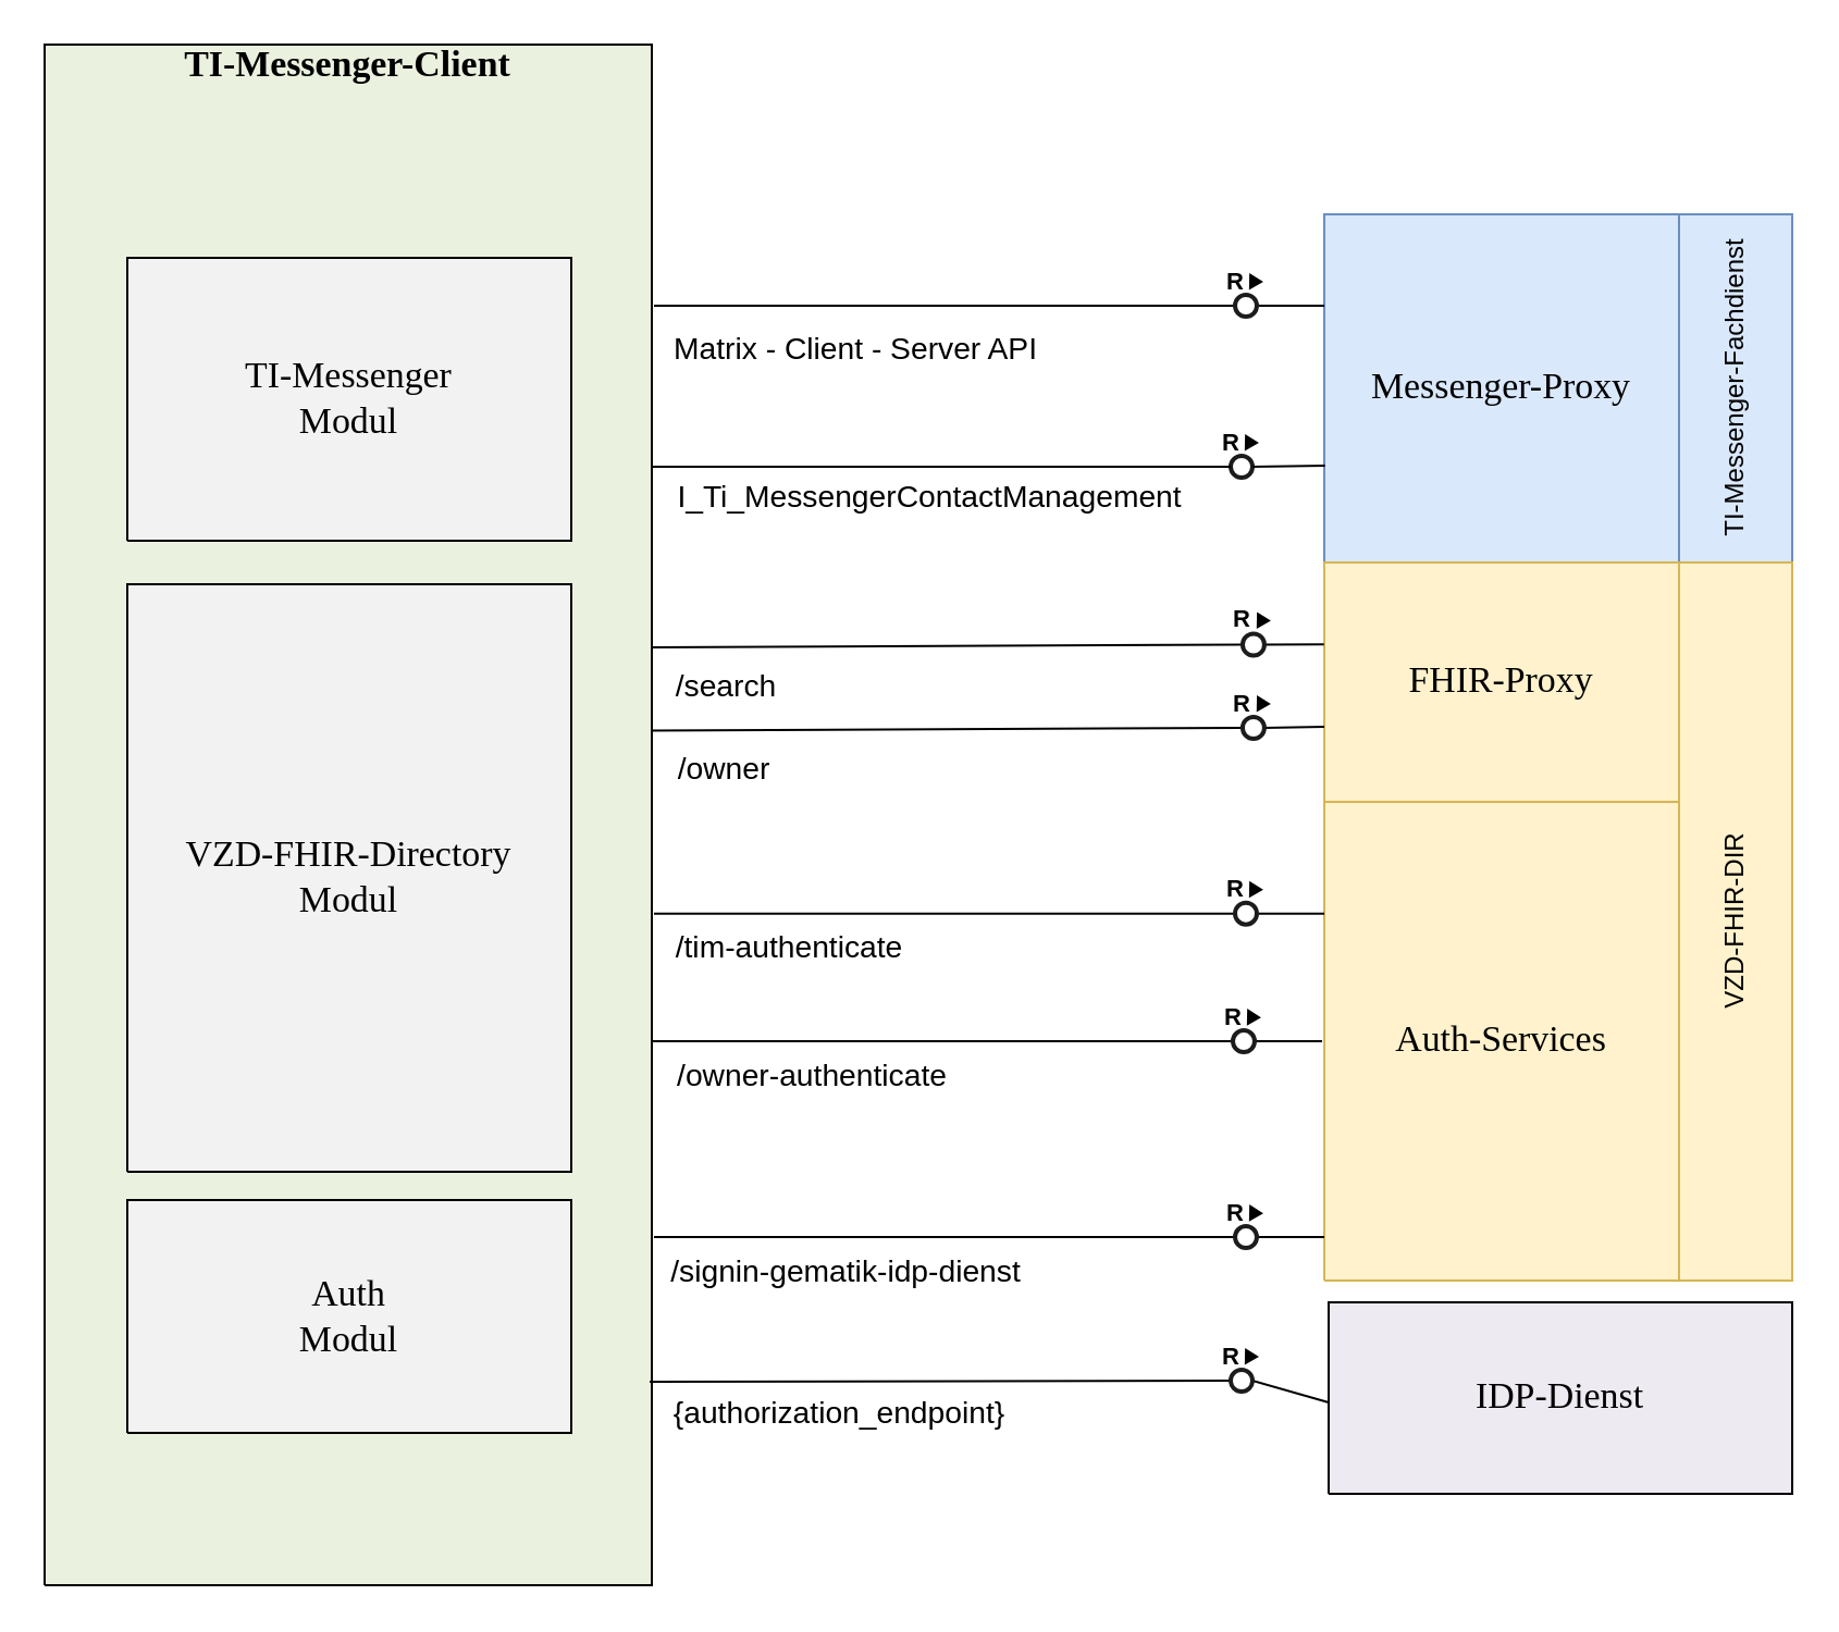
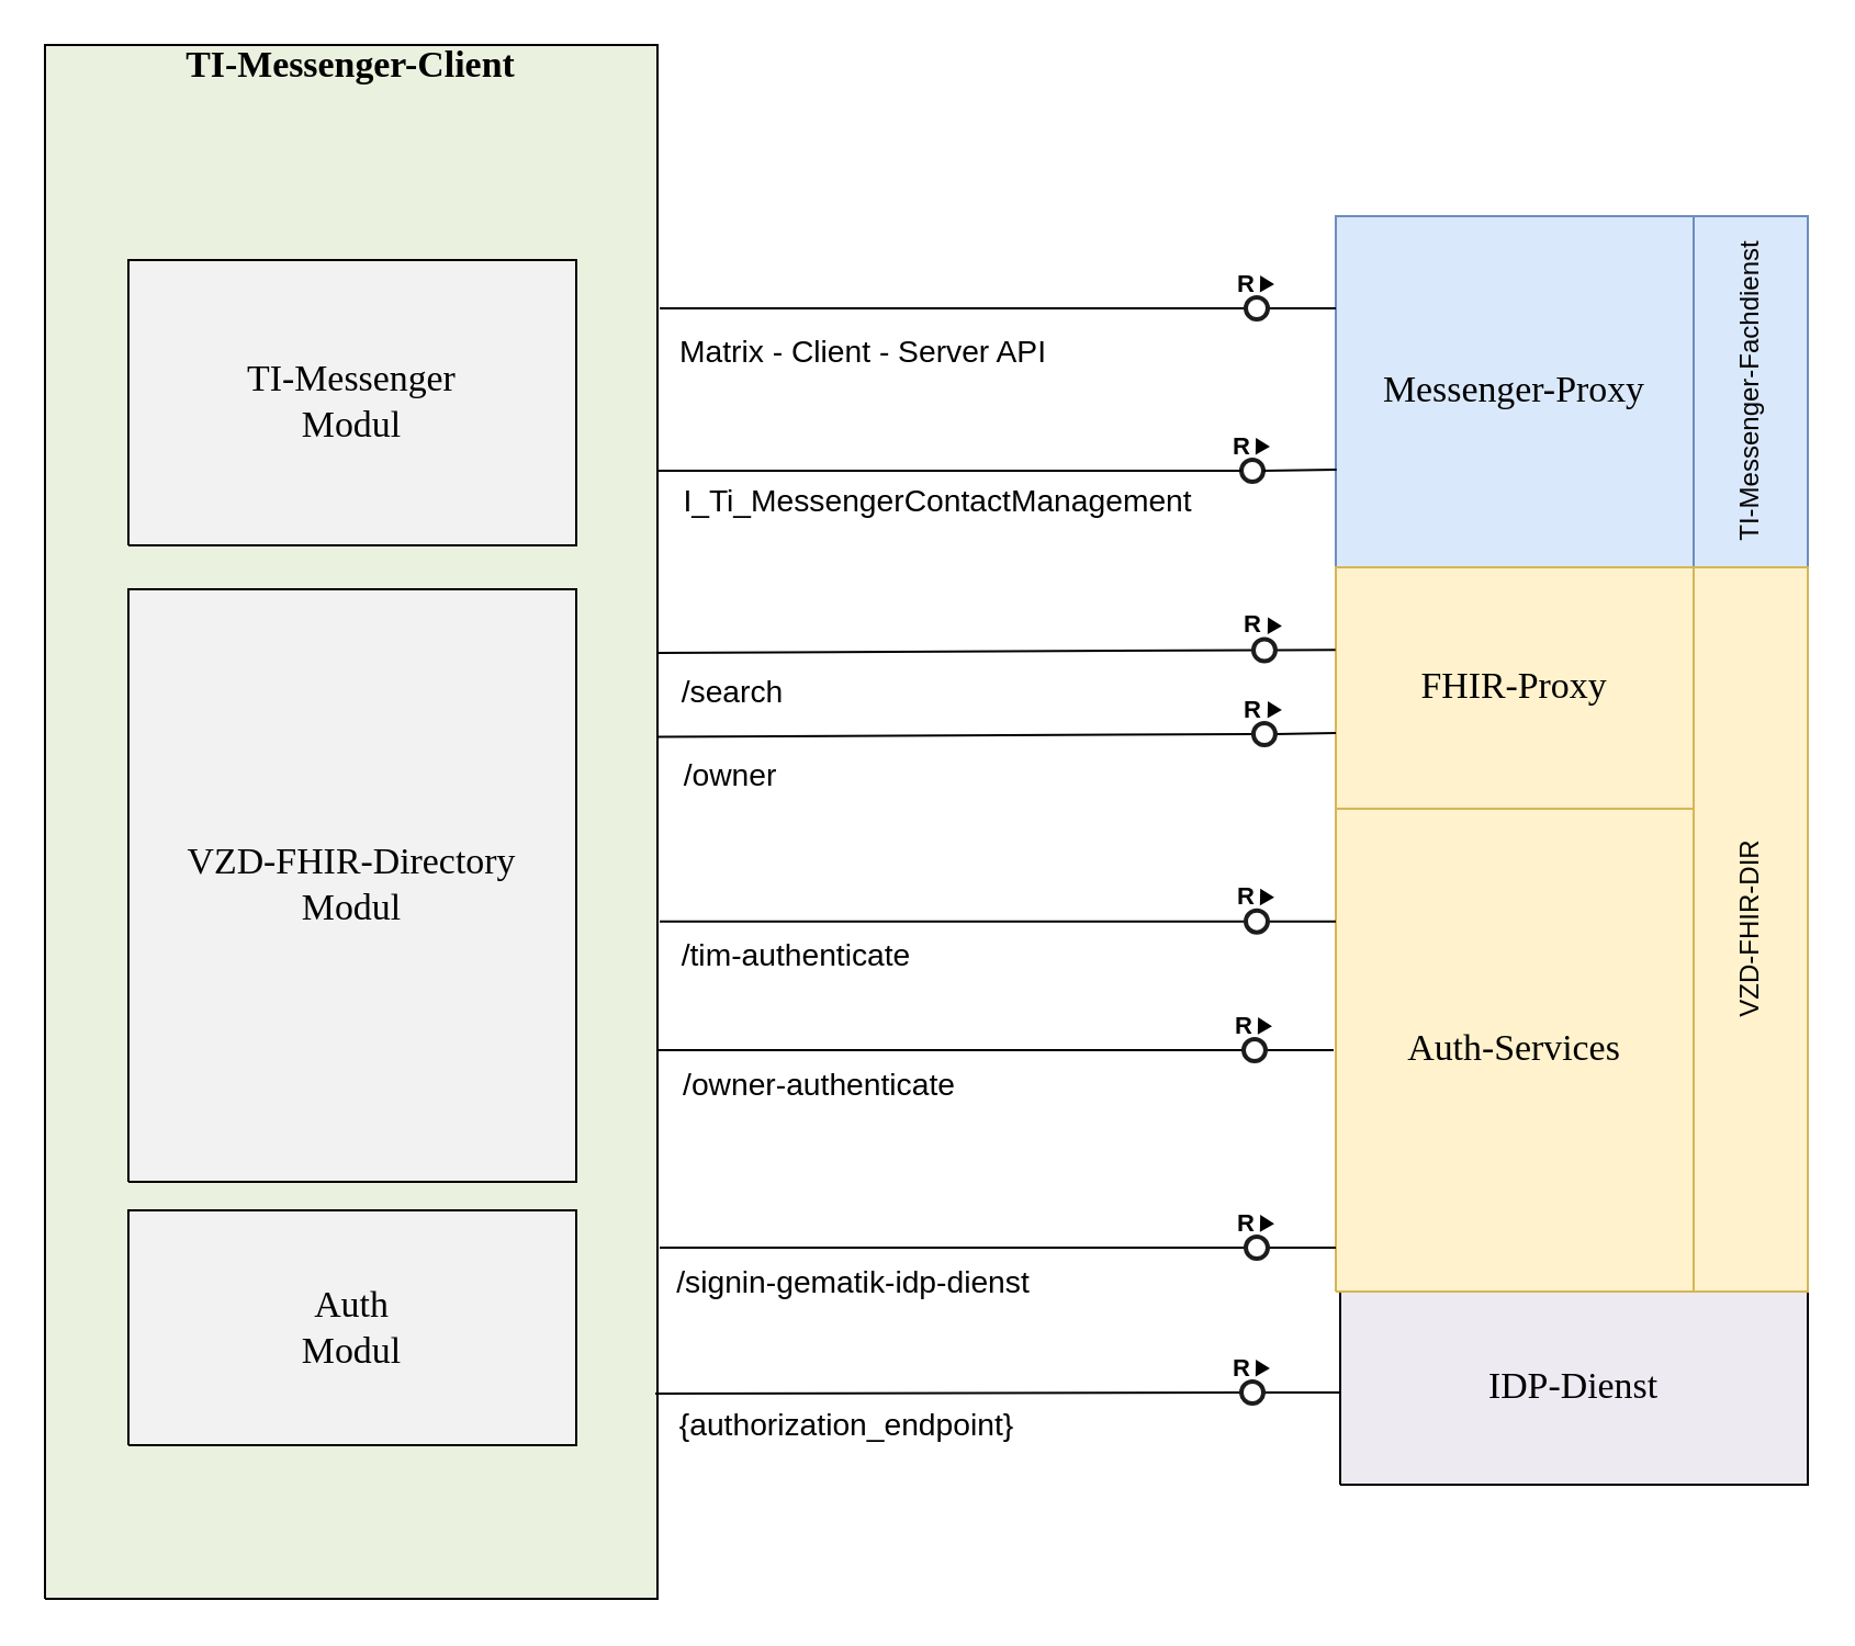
- <mxCell id="6" value="&lt;div style=&quot;&quot;&gt;&lt;font face=&quot;Calibri&quot;&gt;&lt;span style=&quot;font-size: 16.93px;&quot;&gt;IDP-Dienst&lt;/span&gt;&lt;/font&gt;&lt;/div&gt;" style="verticalAlign=middle;align=center;overflow=width;vsdxID=51;fillColor=#eeeaf2;gradientColor=none;shape=stencil(nZBLDoAgDERP0z3SIyjew0SURgSD+Lu9kMZoXLhwN9O+tukAlrNpJg1SzDH4QW/URgNYgZTkjA4UkwJUgGXng+6DX1zLfmoymdXo17xh5zmRJ6Q42BWCfc2oJfdAr+Yv+AP9Cb7OJ3H/2JG1HNGz/84klThPVCc=);points=[];labelBackgroundColor=none;rounded=0;html=1;whiteSpace=wrap;" parent="1" vertex="1"><mxGeometry x="610" y="598" width="213" height="88" as="geometry" /></mxCell>
+ <mxCell id="6" value="&lt;div style=&quot;&quot;&gt;&lt;font face=&quot;Calibri&quot;&gt;&lt;span style=&quot;font-size: 16.93px;&quot;&gt;IDP-Dienst&lt;/span&gt;&lt;/font&gt;&lt;/div&gt;" style="verticalAlign=middle;align=center;overflow=width;vsdxID=51;fillColor=#eeeaf2;gradientColor=none;shape=stencil(nZBLDoAgDERP0z3SIyjew0SURgSD+Lu9kMZoXLhwN9O+tukAlrNpJg1SzDH4QW/URgNYgZTkjA4UkwJUgGXng+6DX1zLfmoymdXo17xh5zmRJ6Q42BWCfc2oJfdAr+Yv+AP9Cb7OJ3H/2JG1HNGz/84klThPVCc=);points=[];labelBackgroundColor=none;rounded=0;html=1;whiteSpace=wrap;" parent="1" vertex="1"><mxGeometry x="610" y="588" width="213" height="88" as="geometry" /></mxCell>
